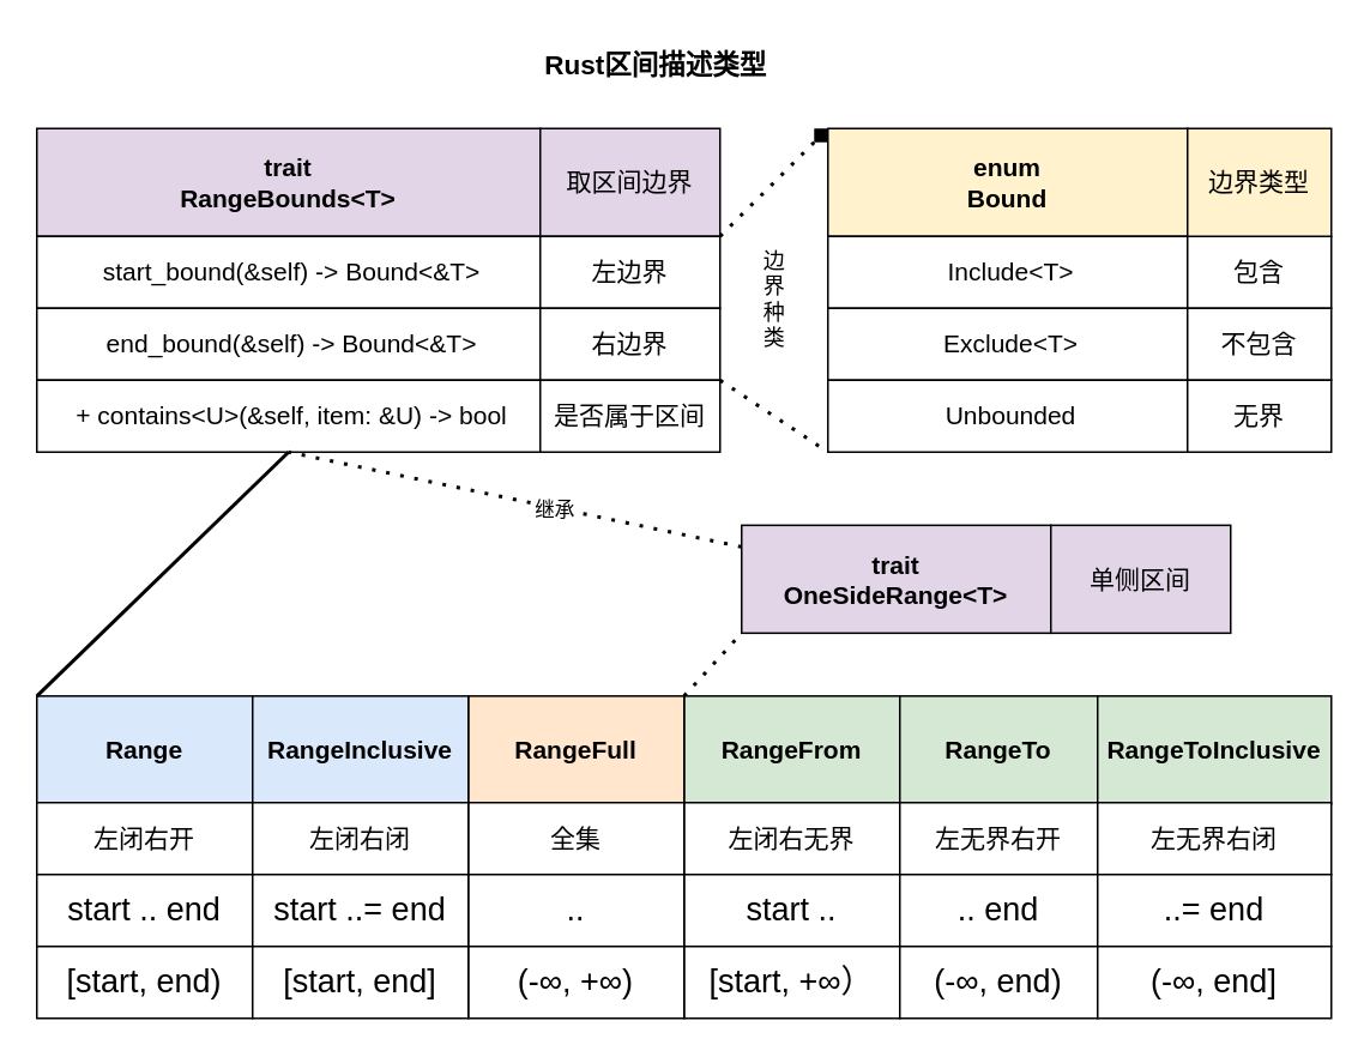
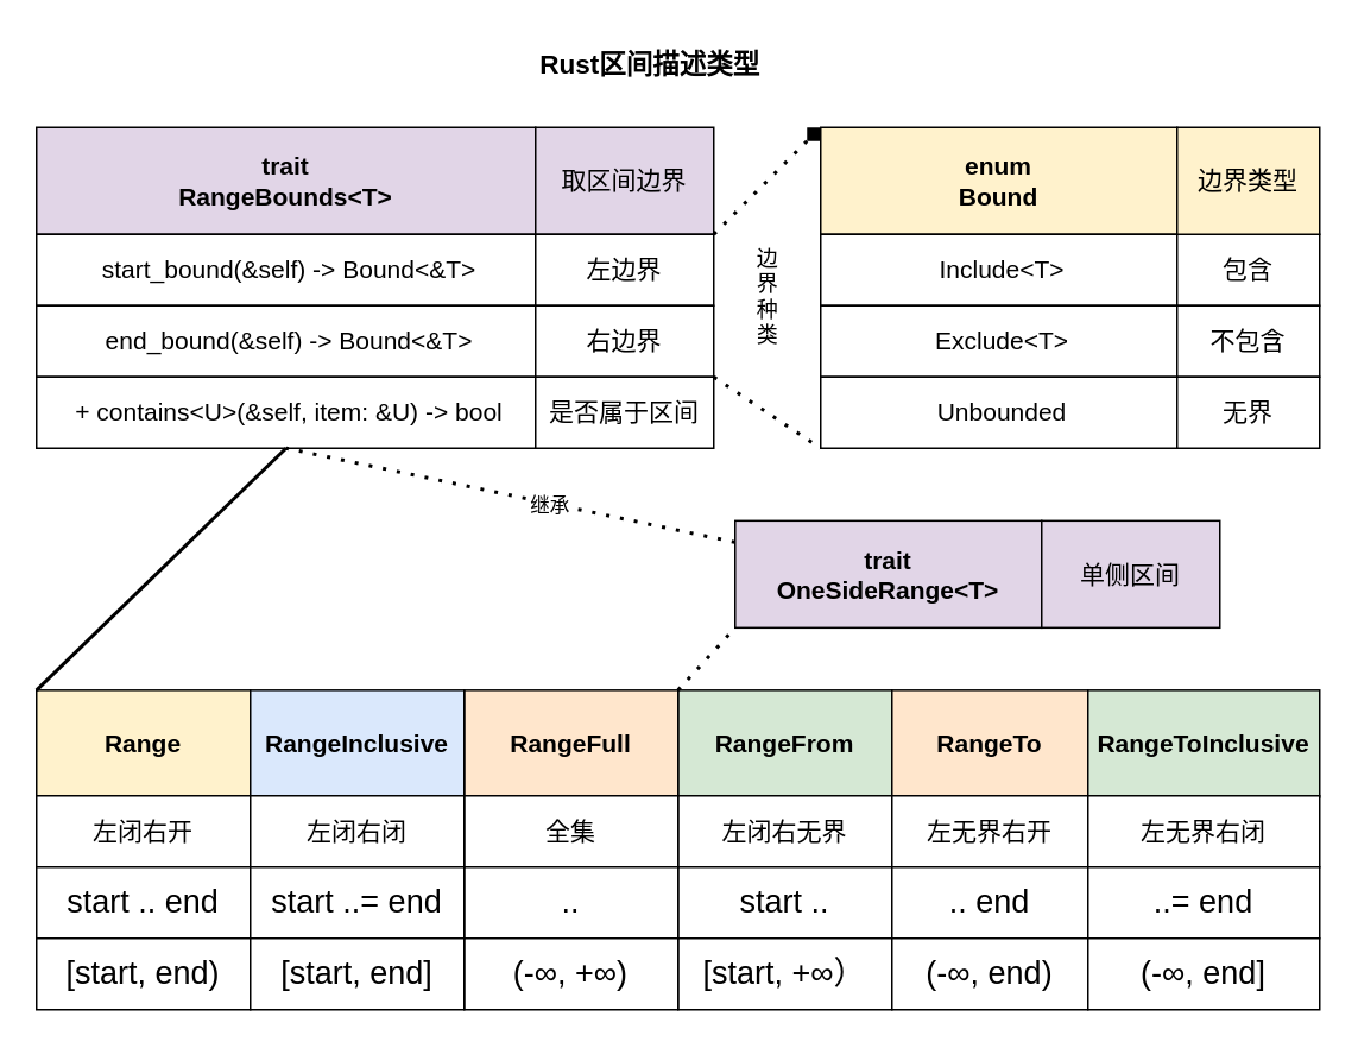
- <mxCell id="21" value="Range" style="rounded=0;whiteSpace=wrap;html=1;fontStyle=1;fontSize=14;fillColor=#dae8fc;strokeColor=#000000;" vertex="1" parent="1"><mxGeometry x="20" y="386.72" width="120" height="60" as="geometry" /></mxCell>
+ <mxCell id="21" value="Range" style="rounded=0;whiteSpace=wrap;html=1;fontStyle=1;fontSize=14;fillColor=#fff2cc;strokeColor=#000000;" vertex="1" parent="1"><mxGeometry x="20" y="386.72" width="120" height="60" as="geometry" /></mxCell>
- <mxCell id="25" value="RangeTo" style="rounded=0;whiteSpace=wrap;html=1;fontSize=14;fontStyle=1;fillColor=#d5e8d4;strokeColor=#000000;" vertex="1" parent="1"><mxGeometry x="500" y="386.72" width="110" height="60" as="geometry" /></mxCell>
+ <mxCell id="25" value="RangeTo" style="rounded=0;whiteSpace=wrap;html=1;fontSize=14;fontStyle=1;fillColor=#ffe6cc;strokeColor=#000000;" vertex="1" parent="1"><mxGeometry x="500" y="386.72" width="110" height="60" as="geometry" /></mxCell>
